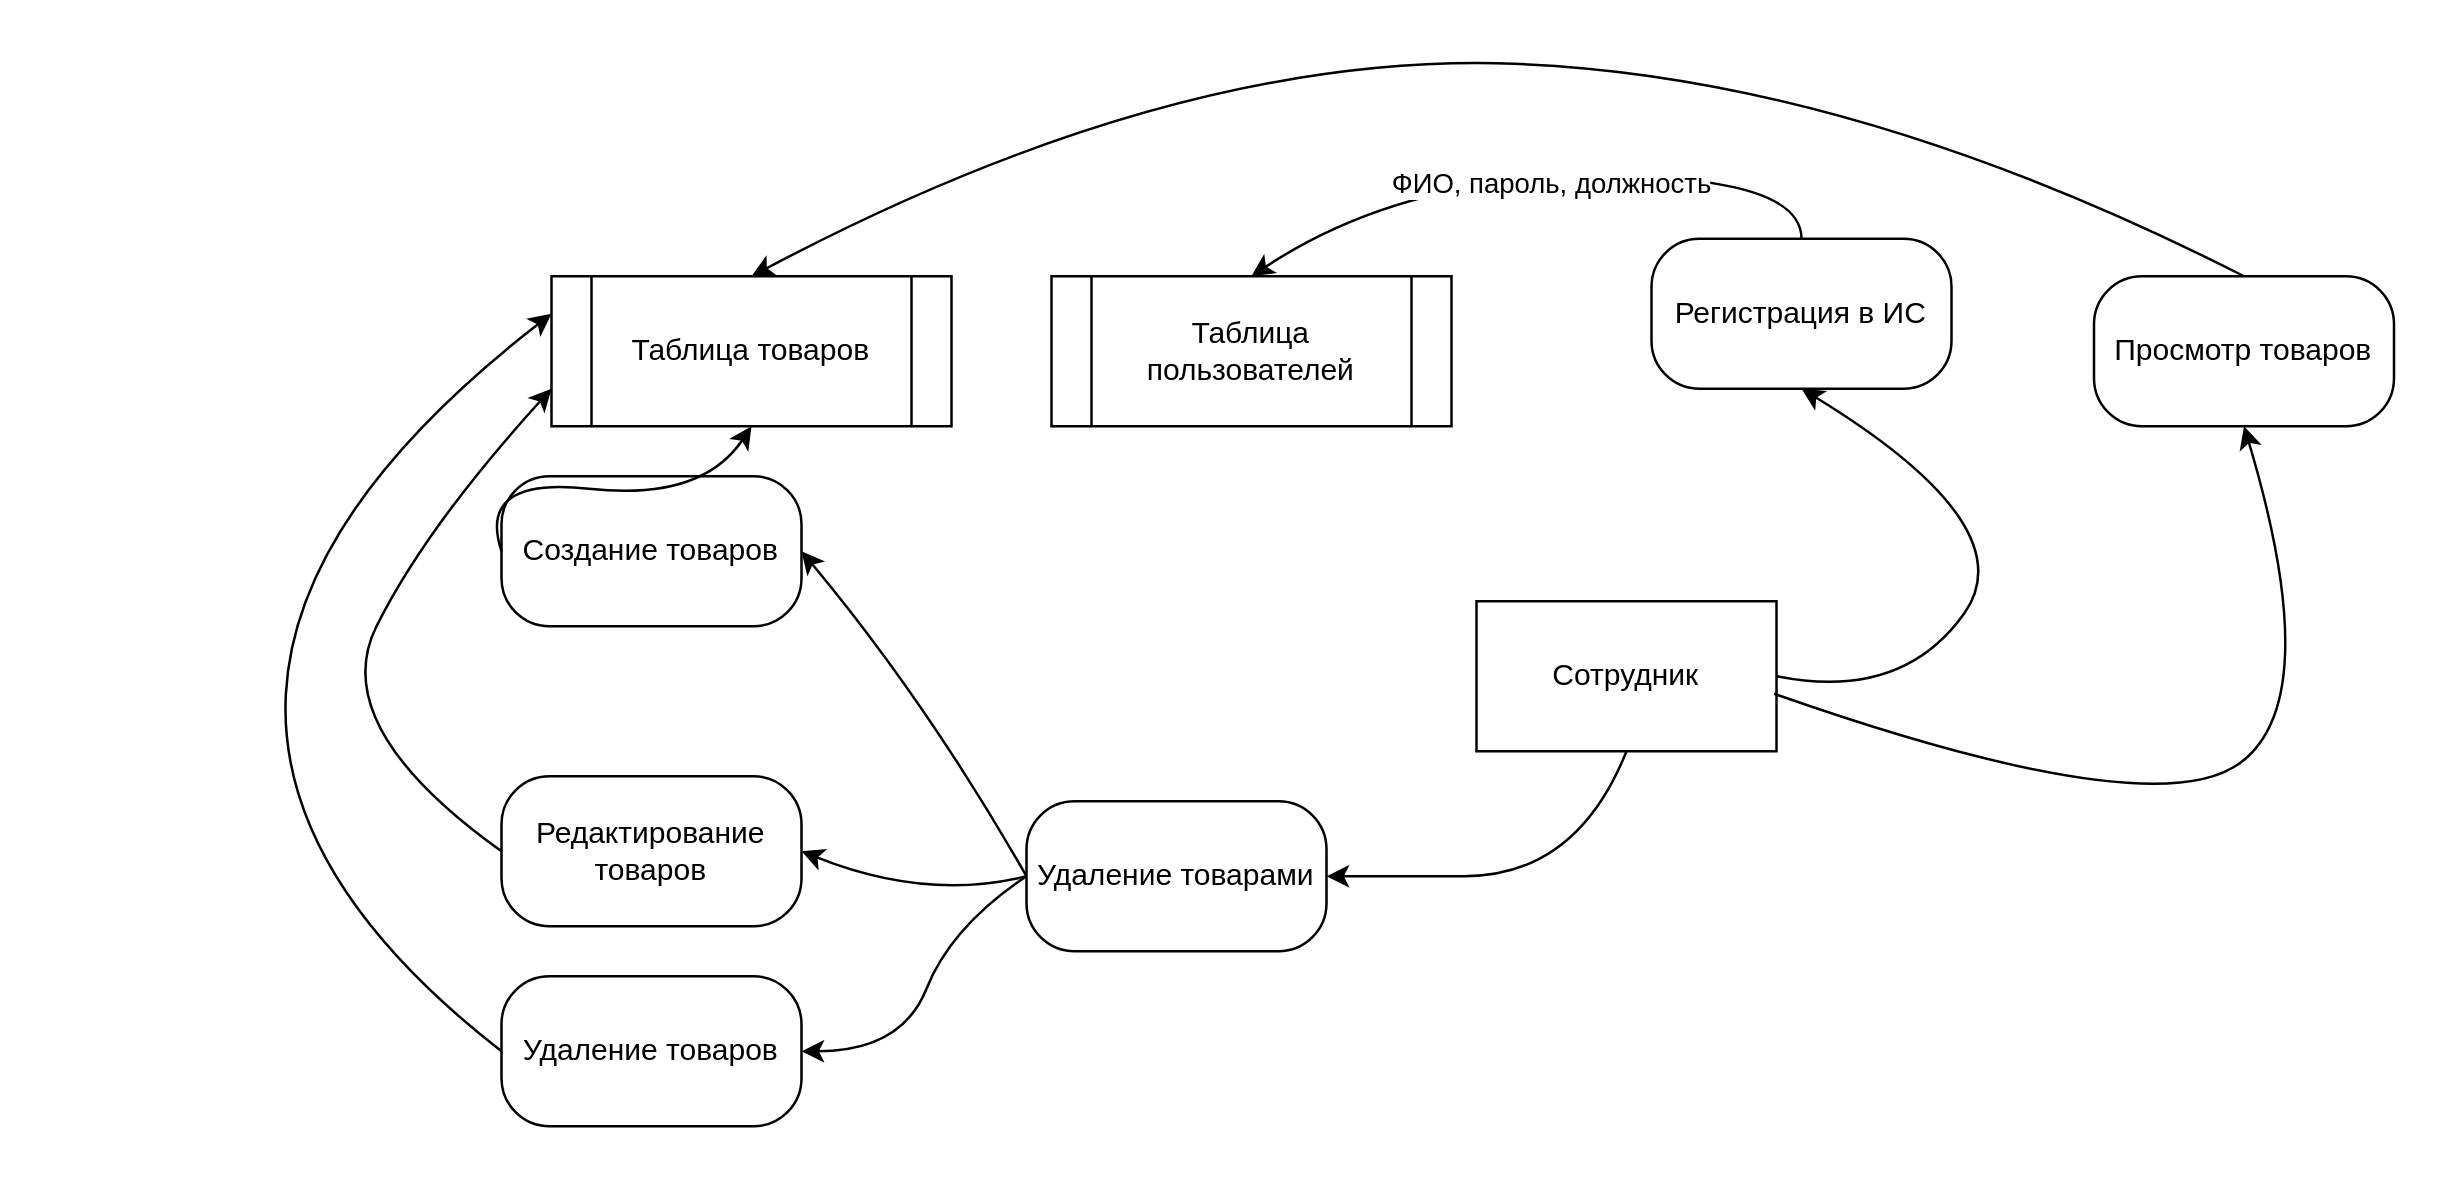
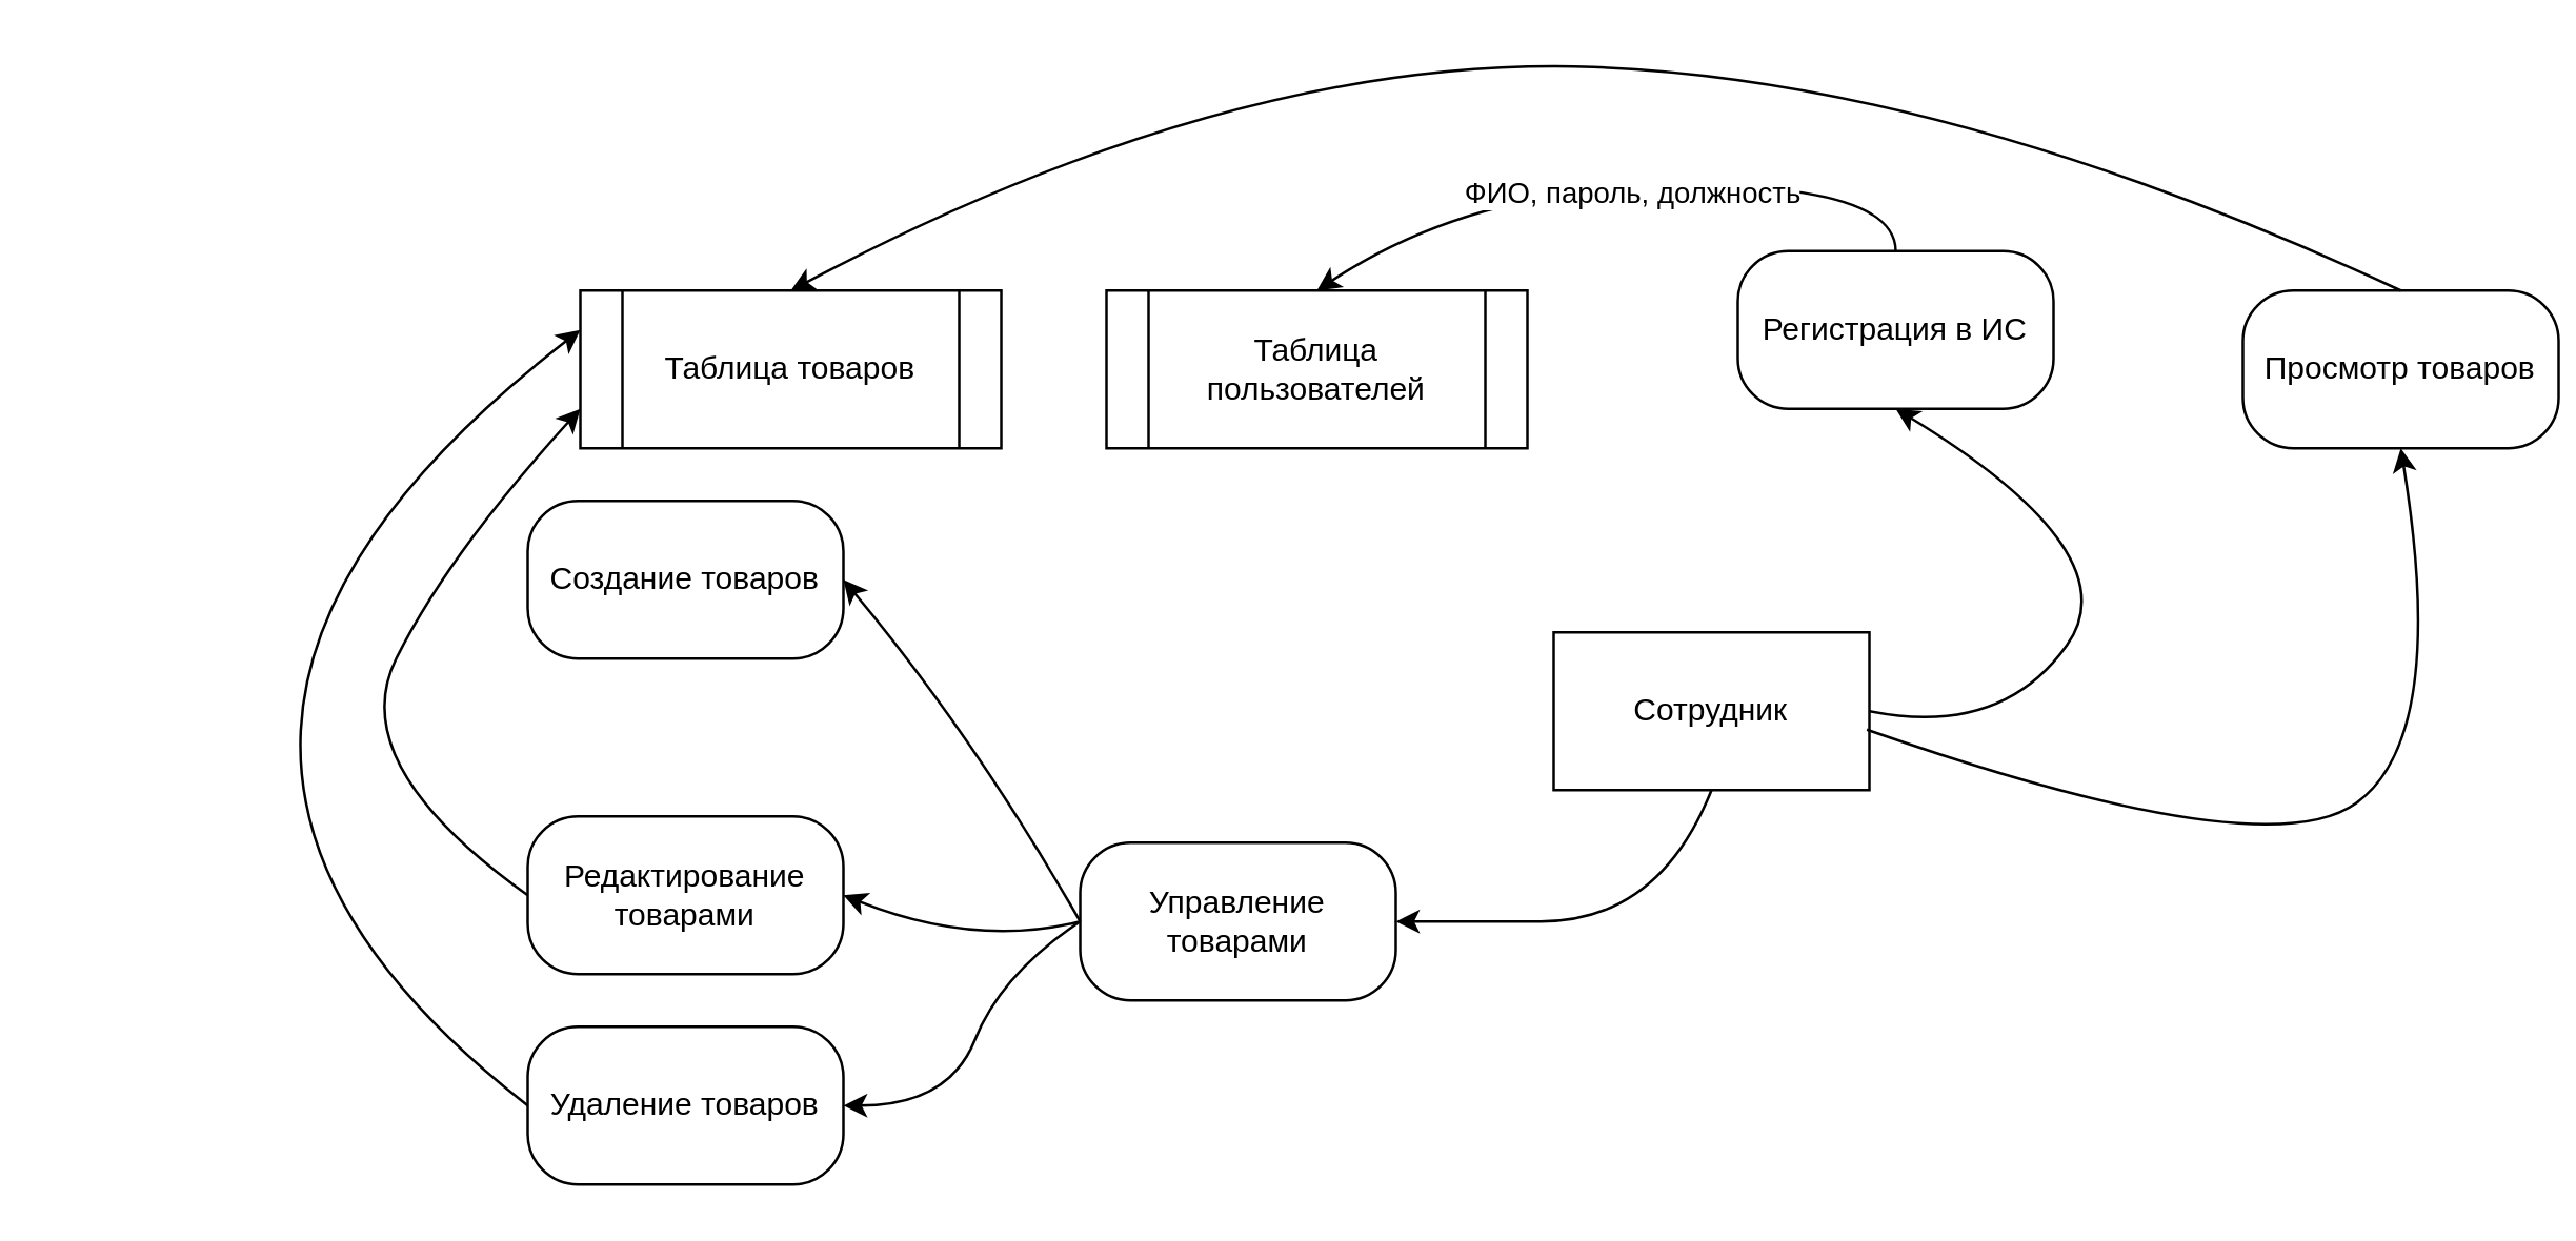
- <mxCell id="6" value="Просмотр товаров" style="rounded=1;whiteSpace=wrap;html=1;arcSize=32;" vertex="1" parent="1"><mxGeometry x="837" y="110" width="120" height="60" as="geometry" /></mxCell>
+ <mxCell id="6" value="Просмотр товаров" style="rounded=1;whiteSpace=wrap;html=1;arcSize=32;" vertex="1" parent="1"><mxGeometry x="852" y="110" width="120" height="60" as="geometry" /></mxCell>
- <mxCell id="20" value="" style="curved=1;endArrow=classic;html=1;rounded=0;exitX=0;exitY=0.5;exitDx=0;exitDy=0;entryX=0.5;entryY=1;entryDx=0;entryDy=0;" edge="1" parent="1" source="7" target="5"><mxGeometry width="50" height="50" relative="1" as="geometry"><mxPoint x="370" y="300" as="sourcePoint" /><mxPoint x="420" y="250" as="targetPoint" /><Array as="points"><mxPoint x="190" y="190" /><mxPoint x="280" y="200" /></Array></mxGeometry></mxCell>
- <mxCell id="8" value="Редактирование товаров" style="rounded=1;whiteSpace=wrap;html=1;arcSize=32;" vertex="1" parent="1"><mxGeometry x="200" y="310" width="120" height="60" as="geometry" /></mxCell>
+ <mxCell id="8" value="Редактирование товарами" style="rounded=1;whiteSpace=wrap;html=1;arcSize=32;" vertex="1" parent="1"><mxGeometry x="200" y="310" width="120" height="60" as="geometry" /></mxCell>
- <mxCell id="15" value="Удаление товарами" style="rounded=1;whiteSpace=wrap;html=1;arcSize=32;" vertex="1" parent="1"><mxGeometry x="410" y="320" width="120" height="60" as="geometry" /></mxCell>
+ <mxCell id="15" value="Управление товарами" style="rounded=1;whiteSpace=wrap;html=1;arcSize=32;" vertex="1" parent="1"><mxGeometry x="410" y="320" width="120" height="60" as="geometry" /></mxCell>
